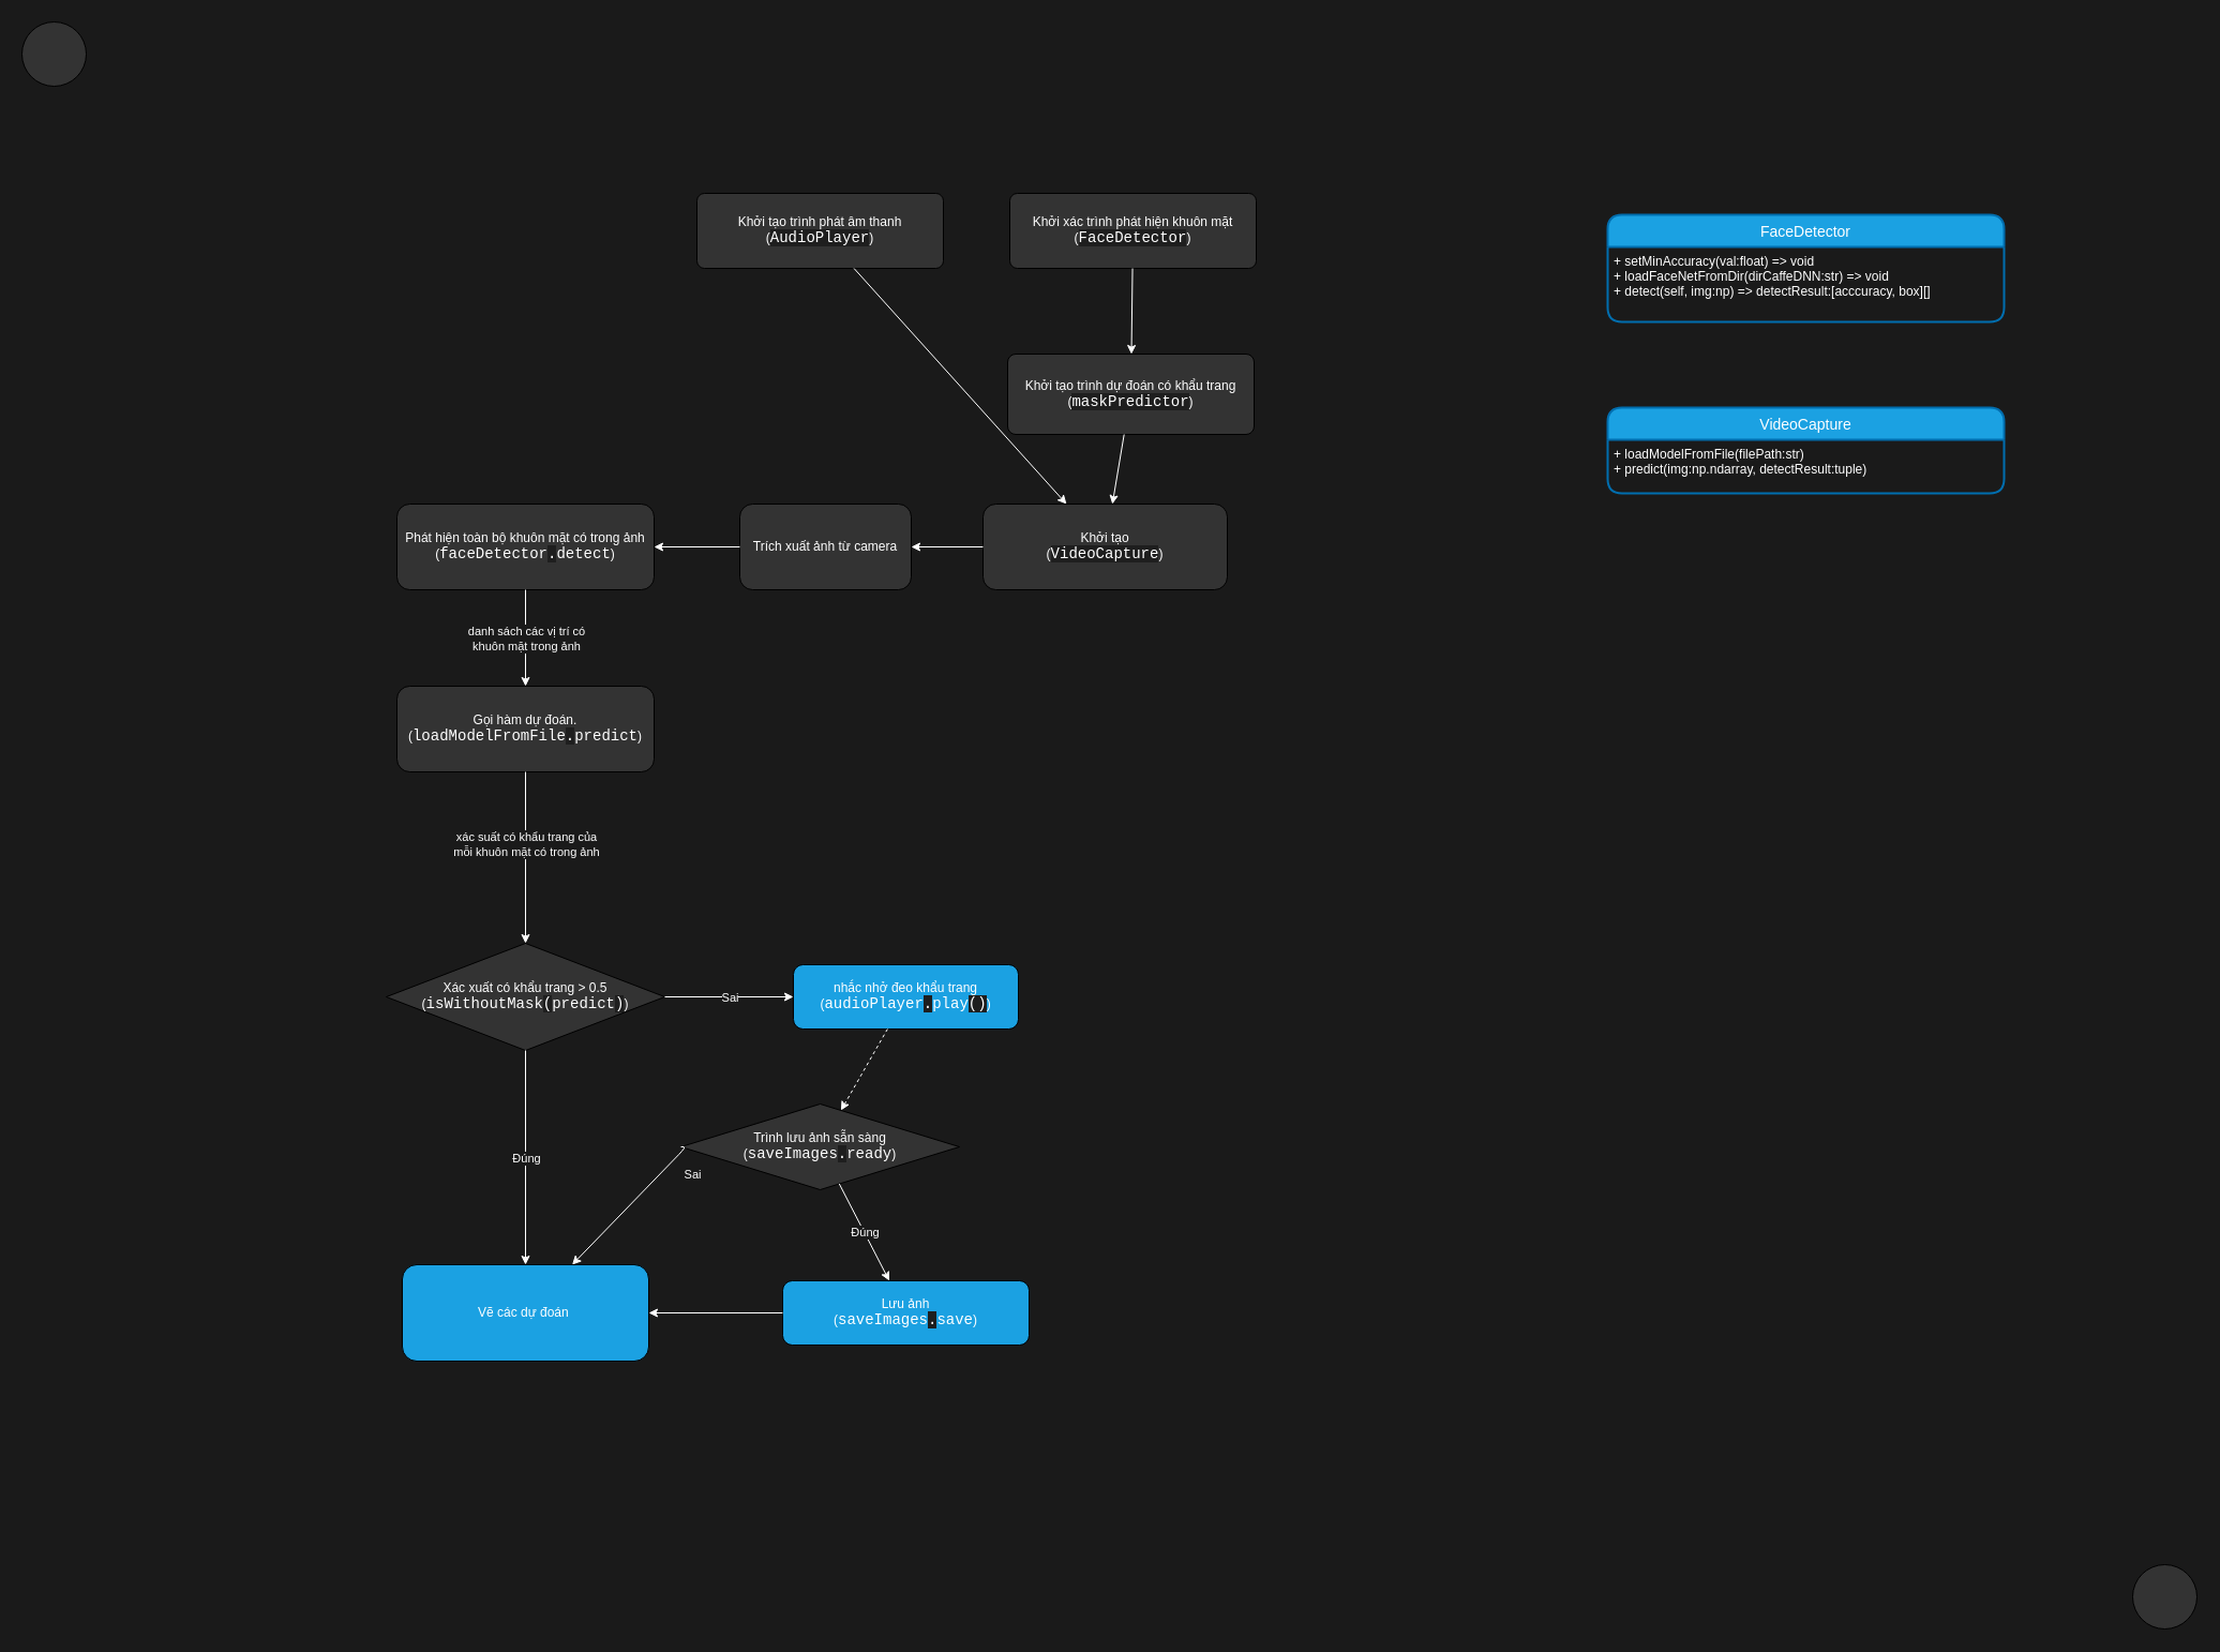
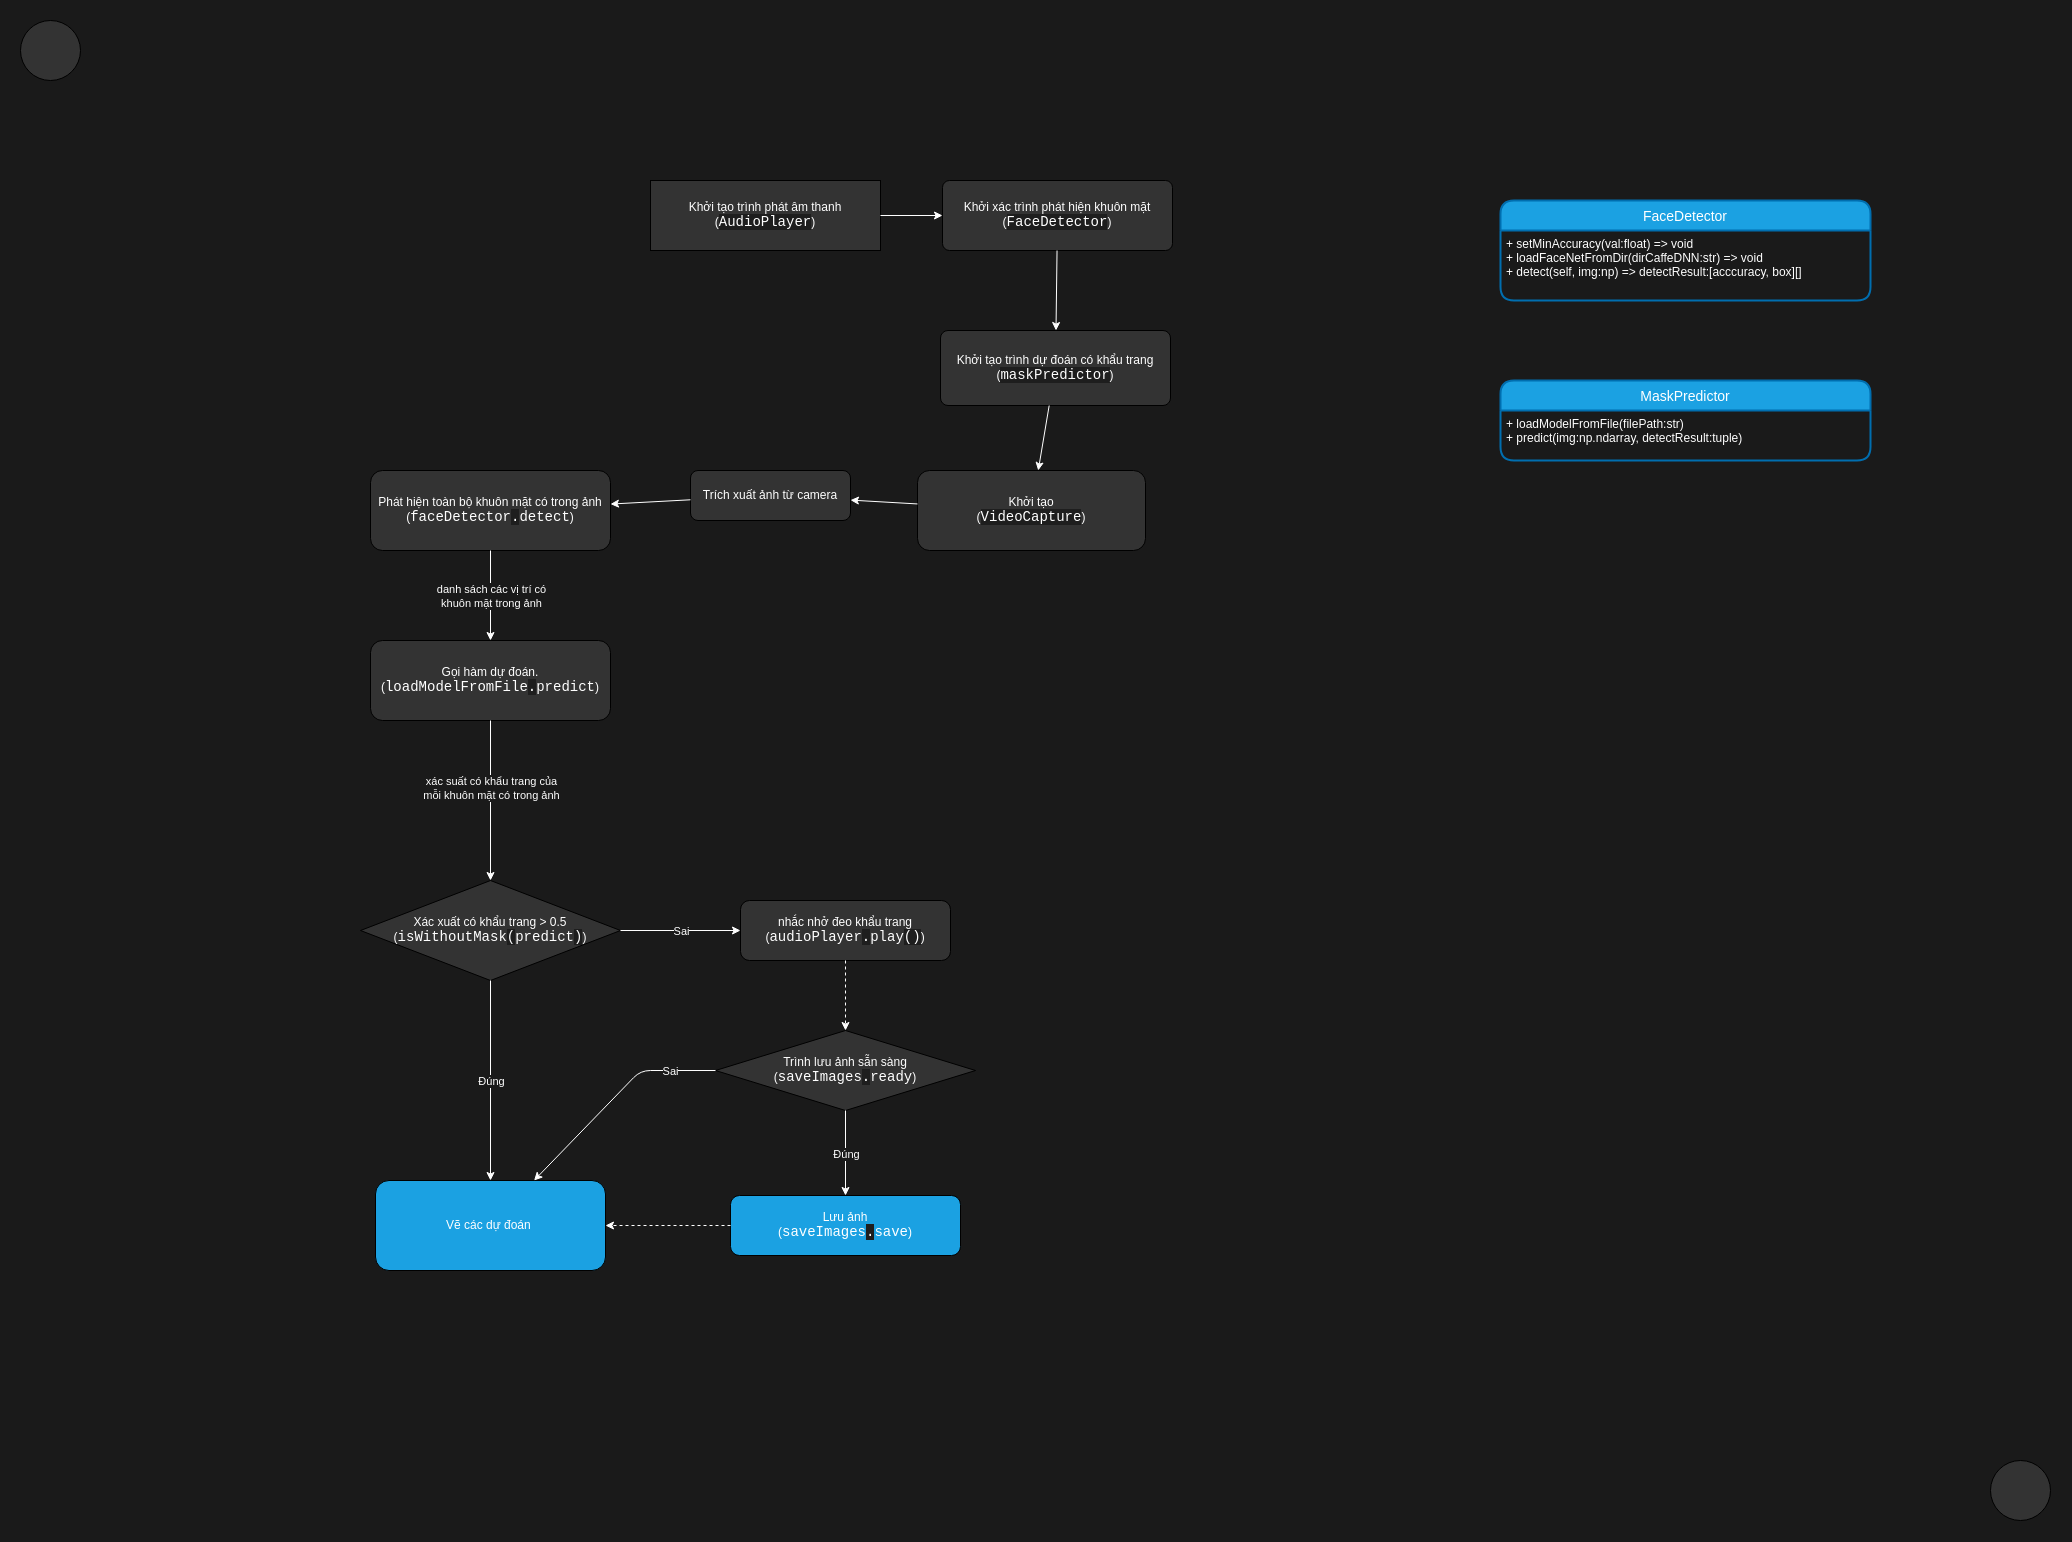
- <mxCell id="2" value="Khởi tạo trình phát âm thanh (&lt;span style=&quot;background-color: rgb(30, 30, 30); font-family: consolas, &amp;quot;courier new&amp;quot;, monospace; font-size: 14px;&quot;&gt;AudioPlayer&lt;/span&gt;&lt;span&gt;)&lt;/span&gt;" style="rounded=1;arcSize=10;whiteSpace=wrap;html=1;align=center;fontColor=#FFFFFF;fillColor=#333333;" parent="1" vertex="1"><mxGeometry x="650" y="180" width="230" height="70" as="geometry" /></mxCell>
+ <mxCell id="2" value="Khởi tạo trình phát âm thanh (&lt;span style=&quot;background-color: rgb(30, 30, 30); font-family: consolas, &amp;quot;courier new&amp;quot;, monospace; font-size: 14px;&quot;&gt;AudioPlayer&lt;/span&gt;&lt;span&gt;)&lt;/span&gt;" style="arcSize=10;whiteSpace=wrap;html=1;align=center;fontColor=#FFFFFF;fillColor=#333333;rounded=0;" parent="1" vertex="1"><mxGeometry x="650" y="180" width="230" height="70" as="geometry" /></mxCell>
- <mxCell id="5" value="" style="endArrow=classic;html=1;fontColor=#FFFFFF;strokeColor=#FFFFFF;" parent="1" source="2" target="7" edge="1"><mxGeometry width="50" height="50" relative="1" as="geometry"><mxPoint x="740" y="380" as="sourcePoint" /><mxPoint x="790" y="330" as="targetPoint" /></mxGeometry></mxCell>
+ <mxCell id="5" value="" style="endArrow=classic;html=1;fontColor=#FFFFFF;strokeColor=#FFFFFF;" parent="1" source="2" target="3" edge="1"><mxGeometry width="50" height="50" relative="1" as="geometry"><mxPoint x="740" y="380" as="sourcePoint" /><mxPoint x="790" y="330" as="targetPoint" /></mxGeometry></mxCell>
- <mxCell id="35" value="VideoCapture" style="swimlane;childLayout=stackLayout;horizontal=1;startSize=30;horizontalStack=0;rounded=1;fontSize=14;fontStyle=0;strokeWidth=2;resizeParent=0;resizeLast=1;shadow=0;dashed=0;align=center;fillColor=#1ba1e2;fontColor=#FFFFFF;strokeColor=#006EAF;swimlaneFillColor=#1A1A1A;" parent="1" vertex="1"><mxGeometry x="1500" y="380" width="370" height="80" as="geometry" /></mxCell>
+ <mxCell id="35" value="MaskPredictor" style="swimlane;childLayout=stackLayout;horizontal=1;startSize=30;horizontalStack=0;rounded=1;fontSize=14;fontStyle=0;strokeWidth=2;resizeParent=0;resizeLast=1;shadow=0;dashed=0;align=center;fillColor=#1ba1e2;fontColor=#FFFFFF;strokeColor=#006EAF;swimlaneFillColor=#1A1A1A;" parent="1" vertex="1"><mxGeometry x="1500" y="380" width="370" height="80" as="geometry" /></mxCell>
- <mxCell id="9" value="Trích xuất ảnh từ camera" style="rounded=1;whiteSpace=wrap;html=1;fontColor=#FFFFFF;fillColor=#333333;" parent="1" vertex="1"><mxGeometry x="690" y="470" width="160" height="80" as="geometry" /></mxCell>
+ <mxCell id="9" value="Trích xuất ảnh từ camera" style="rounded=1;whiteSpace=wrap;html=1;fontColor=#FFFFFF;fillColor=#333333;" parent="1" vertex="1"><mxGeometry x="690" y="470" width="160" height="50" as="geometry" /></mxCell>
- <mxCell id="22" value="nhắc nhở đeo khẩu trang&lt;br&gt;(&lt;span style=&quot;font-family: consolas, &amp;quot;courier new&amp;quot;, monospace; font-size: 14px;&quot;&gt;audioPlayer&lt;/span&gt;&lt;span style=&quot;background-color: rgb(30, 30, 30); font-family: consolas, &amp;quot;courier new&amp;quot;, monospace; font-size: 14px;&quot;&gt;.&lt;/span&gt;&lt;span style=&quot;font-family: consolas, &amp;quot;courier new&amp;quot;, monospace; font-size: 14px;&quot;&gt;play&lt;/span&gt;&lt;span style=&quot;background-color: rgb(30, 30, 30); font-family: consolas, &amp;quot;courier new&amp;quot;, monospace; font-size: 14px;&quot;&gt;()&lt;/span&gt;&lt;span&gt;)&lt;/span&gt;" style="rounded=1;whiteSpace=wrap;html=1;fontColor=#FFFFFF;fillColor=#1ba1e2;" parent="1" vertex="1"><mxGeometry x="740" y="900" width="210" height="60" as="geometry" /></mxCell>
+ <mxCell id="22" value="nhắc nhở đeo khẩu trang&lt;br&gt;(&lt;span style=&quot;font-family: consolas, &amp;quot;courier new&amp;quot;, monospace; font-size: 14px;&quot;&gt;audioPlayer&lt;/span&gt;&lt;span style=&quot;background-color: rgb(30, 30, 30); font-family: consolas, &amp;quot;courier new&amp;quot;, monospace; font-size: 14px;&quot;&gt;.&lt;/span&gt;&lt;span style=&quot;font-family: consolas, &amp;quot;courier new&amp;quot;, monospace; font-size: 14px;&quot;&gt;play&lt;/span&gt;&lt;span style=&quot;background-color: rgb(30, 30, 30); font-family: consolas, &amp;quot;courier new&amp;quot;, monospace; font-size: 14px;&quot;&gt;()&lt;/span&gt;&lt;span&gt;)&lt;/span&gt;" style="rounded=1;whiteSpace=wrap;html=1;fontColor=#FFFFFF;fillColor=#333333;" parent="1" vertex="1"><mxGeometry x="740" y="900" width="210" height="60" as="geometry" /></mxCell>
- <mxCell id="23" value="Trình lưu ảnh sẵn sàng&lt;br&gt;(&lt;span style=&quot;font-family: consolas, &amp;quot;courier new&amp;quot;, monospace; font-size: 14px;&quot;&gt;saveImages&lt;/span&gt;&lt;span style=&quot;background-color: rgb(30, 30, 30); font-family: consolas, &amp;quot;courier new&amp;quot;, monospace; font-size: 14px;&quot;&gt;.&lt;/span&gt;&lt;span style=&quot;font-family: consolas, &amp;quot;courier new&amp;quot;, monospace; font-size: 14px;&quot;&gt;ready&lt;/span&gt;&lt;span&gt;)&lt;/span&gt;" style="rhombus;whiteSpace=wrap;html=1;fontColor=#FFFFFF;fillColor=#333333;" parent="1" vertex="1"><mxGeometry x="635" y="1030" width="260" height="80" as="geometry" /></mxCell>
+ <mxCell id="23" value="Trình lưu ảnh sẵn sàng&lt;br&gt;(&lt;span style=&quot;font-family: consolas, &amp;quot;courier new&amp;quot;, monospace; font-size: 14px;&quot;&gt;saveImages&lt;/span&gt;&lt;span style=&quot;background-color: rgb(30, 30, 30); font-family: consolas, &amp;quot;courier new&amp;quot;, monospace; font-size: 14px;&quot;&gt;.&lt;/span&gt;&lt;span style=&quot;font-family: consolas, &amp;quot;courier new&amp;quot;, monospace; font-size: 14px;&quot;&gt;ready&lt;/span&gt;&lt;span&gt;)&lt;/span&gt;" style="rhombus;whiteSpace=wrap;html=1;fontColor=#FFFFFF;fillColor=#333333;" parent="1" vertex="1"><mxGeometry x="715" y="1030" width="260" height="80" as="geometry" /></mxCell>
- <mxCell id="30" value="" style="endArrow=classic;html=1;fontColor=#FFFFFF;strokeColor=#FFFFFF;" parent="1" source="26" target="14" edge="1"><mxGeometry width="50" height="50" relative="1" as="geometry"><mxPoint x="730" y="1160" as="sourcePoint" /><mxPoint x="780" y="1110" as="targetPoint" /></mxGeometry></mxCell>
+ <mxCell id="30" value="" style="endArrow=classic;html=1;fontColor=#FFFFFF;strokeColor=#FFFFFF;dashed=1;" parent="1" source="26" target="14" edge="1"><mxGeometry width="50" height="50" relative="1" as="geometry"><mxPoint x="730" y="1160" as="sourcePoint" /><mxPoint x="780" y="1110" as="targetPoint" /></mxGeometry></mxCell>
